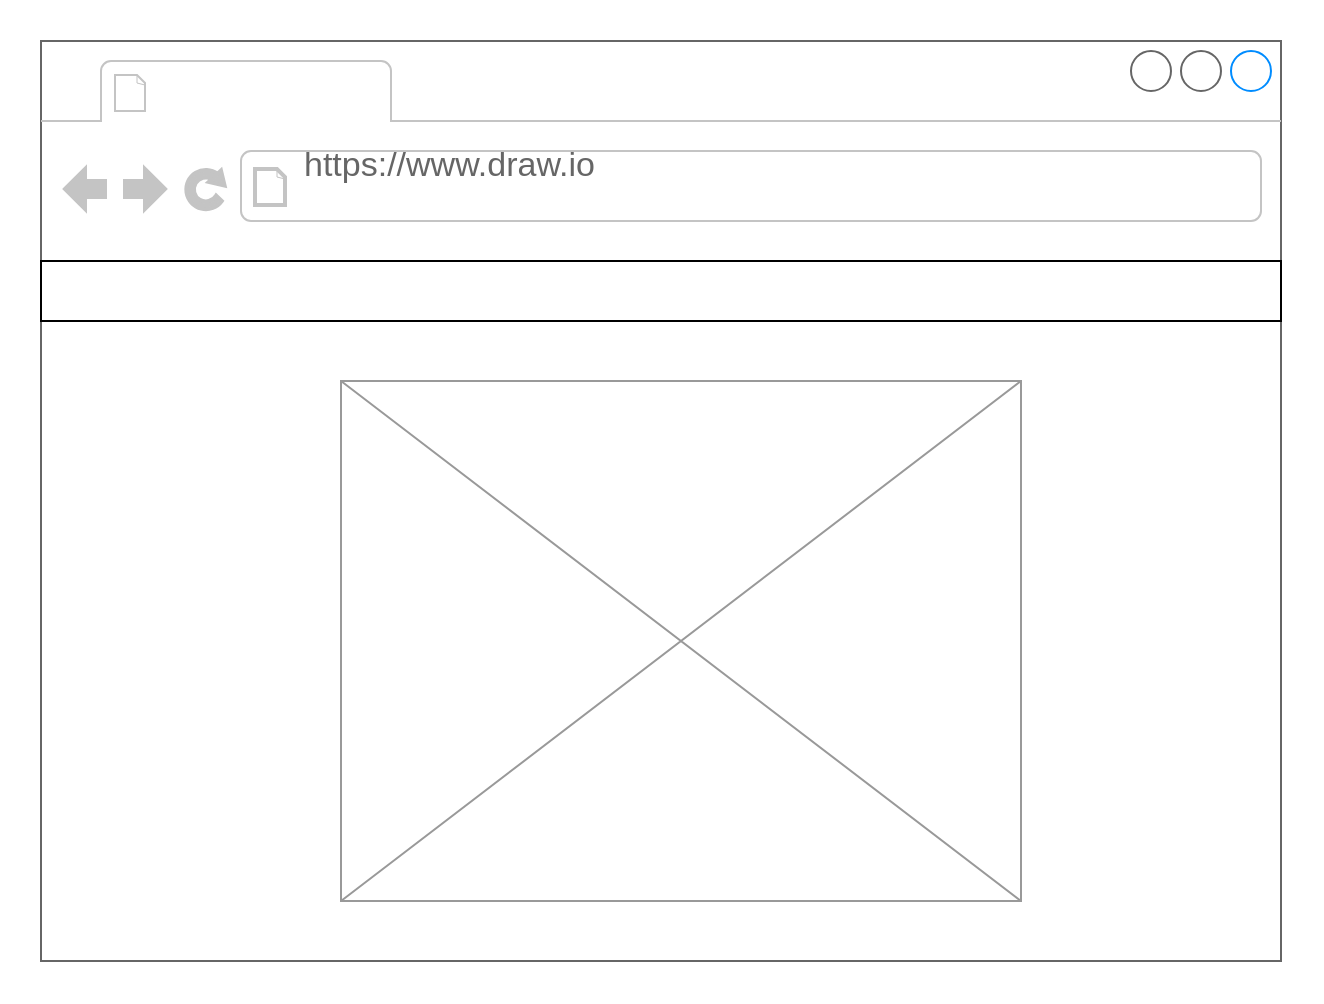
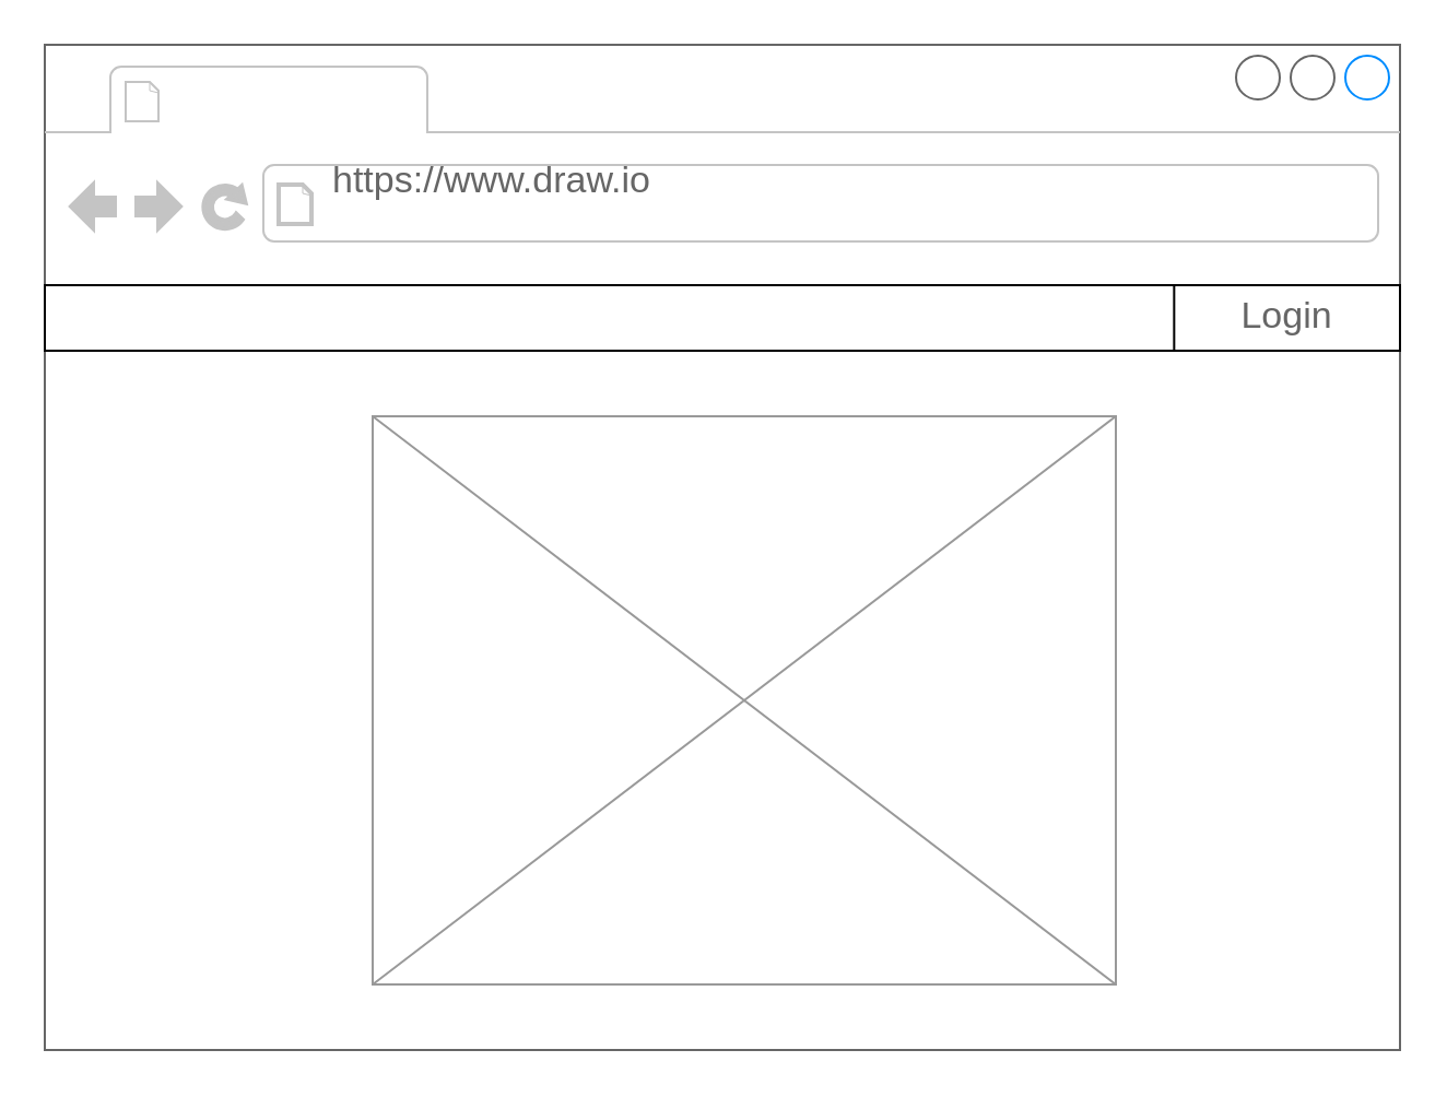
+ <mxCell id="9" value="Login" style="strokeColor=inherit;fillColor=inherit;gradientColor=inherit;strokeWidth=1;shadow=0;dashed=0;align=center;html=1;shape=mxgraph.mockup.forms.rrect;rSize=0;fontSize=17;fontColor=#666666;" vertex="1" parent="4"><mxGeometry x="516.667" width="103.333" height="30" as="geometry" /></mxCell>
